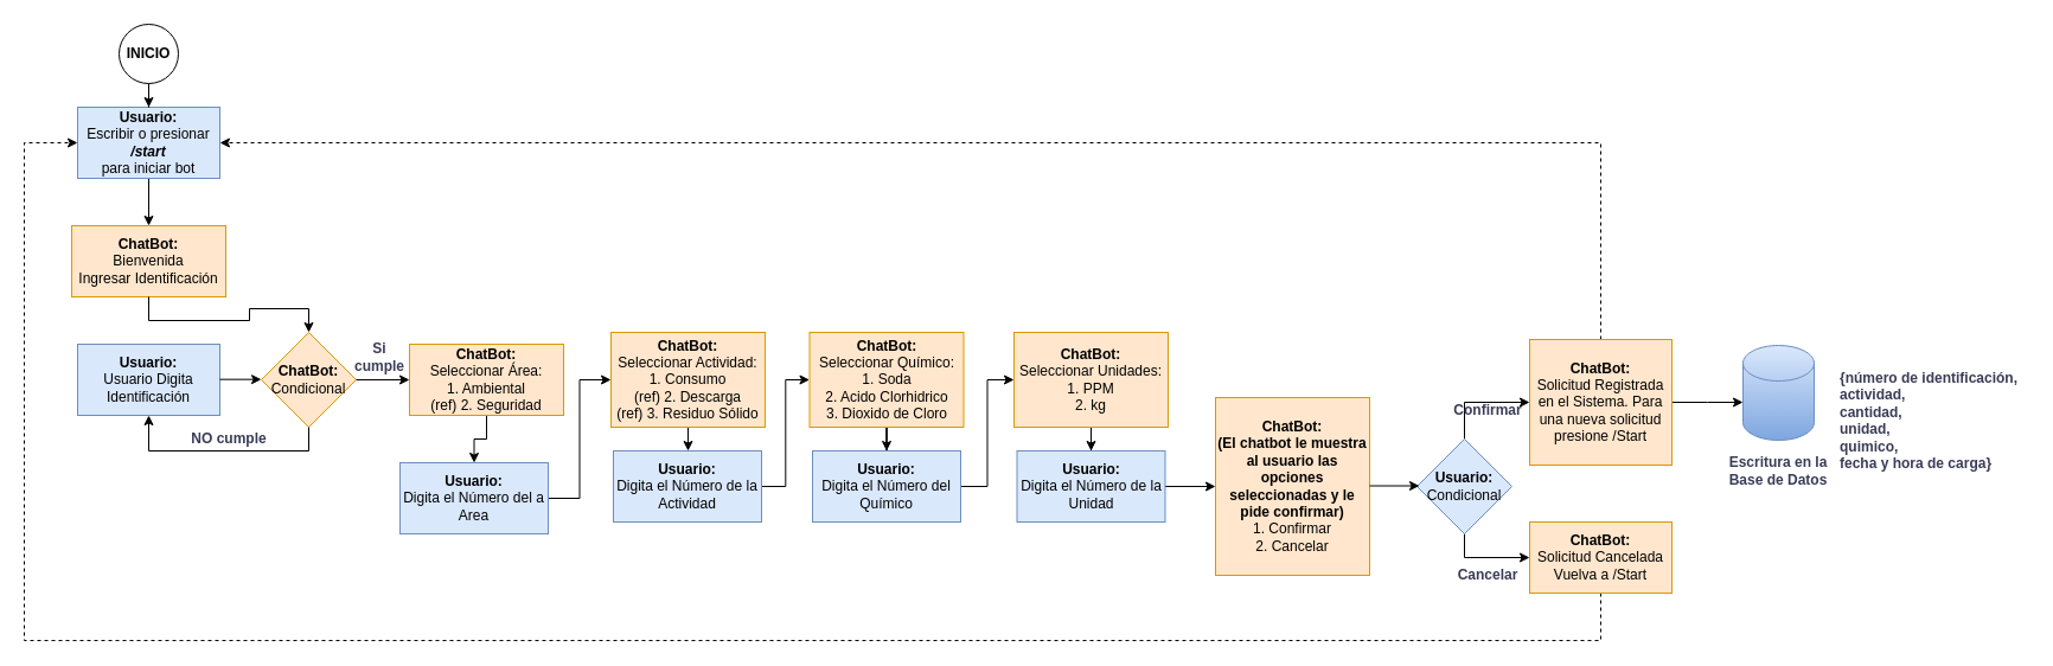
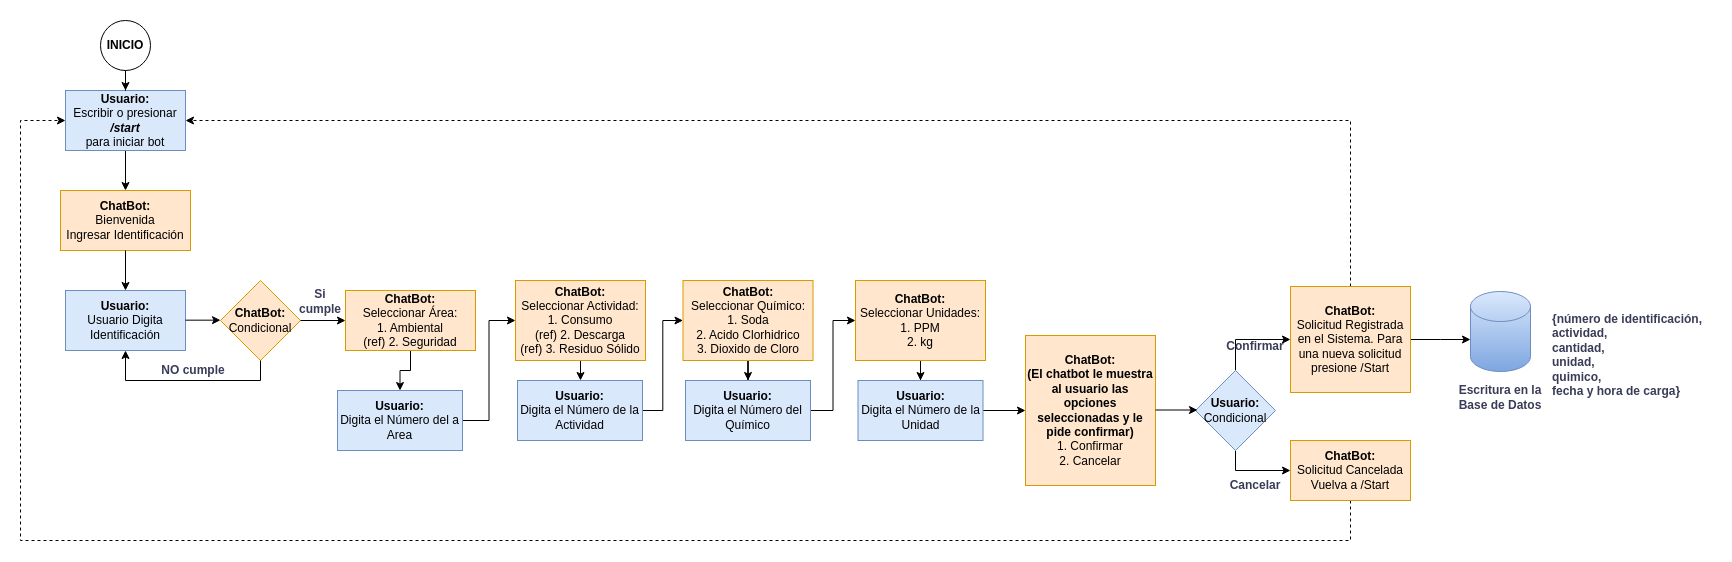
- <mxCell id="6" style="edgeStyle=orthogonalEdgeStyle;rounded=0;orthogonalLoop=1;jettySize=auto;html=1;exitX=0.5;exitY=1;exitDx=0;exitDy=0;fontColor=#393C56;" edge="1" parent="1" source="4" target="8"><mxGeometry relative="1" as="geometry"><mxPoint x="195" y="320" as="sourcePoint" /><mxPoint x="235" y="320" as="targetPoint" /></mxGeometry></mxCell>
+ <mxCell id="6" style="edgeStyle=orthogonalEdgeStyle;rounded=0;orthogonalLoop=1;jettySize=auto;html=1;exitX=0.5;exitY=1;exitDx=0;exitDy=0;entryX=0.5;entryY=0;entryDx=0;entryDy=0;fontColor=#393C56;" edge="1" parent="1" source="4" target="5"><mxGeometry relative="1" as="geometry"><mxPoint x="195" y="320" as="sourcePoint" /><mxPoint x="235" y="320" as="targetPoint" /></mxGeometry></mxCell>
